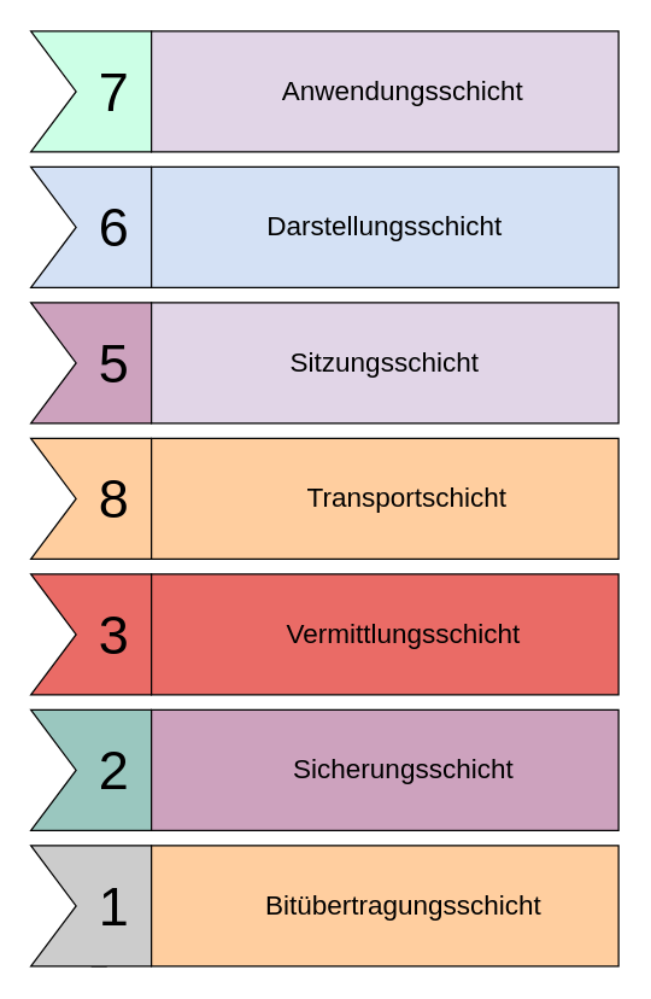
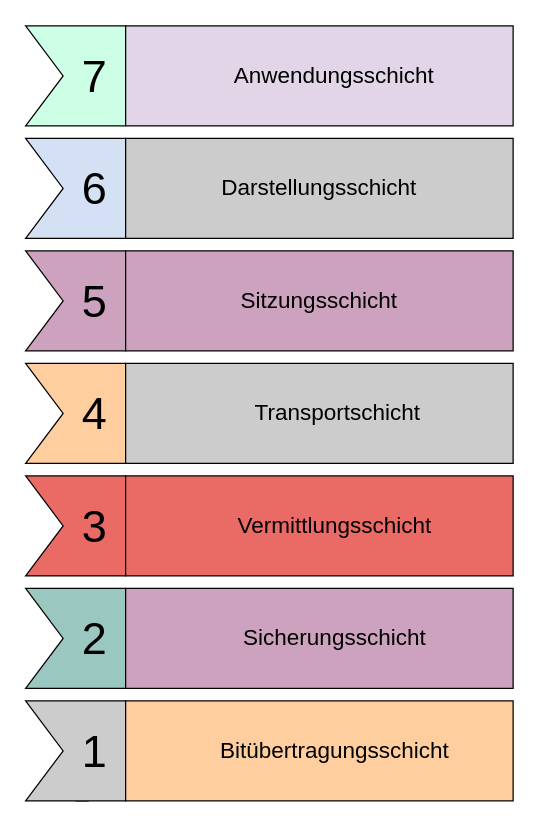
- <mxCell id="10" value="&lt;div align=&quot;center&quot;&gt;&lt;font style=&quot;font-size: 18px&quot;&gt;Darstellungsschicht&lt;/font&gt;&lt;/div&gt;" style="rounded=0;whiteSpace=wrap;html=1;fillColor=#D4E1F5;align=center;" vertex="1" parent="1"><mxGeometry x="100" y="110" width="310" height="80" as="geometry" /></mxCell>
+ <mxCell id="10" value="&lt;div align=&quot;center&quot;&gt;&lt;font style=&quot;font-size: 18px&quot;&gt;Darstellungsschicht&lt;/font&gt;&lt;/div&gt;" style="rounded=0;whiteSpace=wrap;html=1;fillColor=#cccccc;align=center;" vertex="1" parent="1"><mxGeometry x="100" y="110" width="310" height="80" as="geometry" /></mxCell>
- <mxCell id="12" value="&lt;div align=&quot;center&quot;&gt;&lt;span style=&quot;font-size: 18px&quot;&gt;Sitzungsschicht&lt;/span&gt;&lt;/div&gt;" style="rounded=0;whiteSpace=wrap;html=1;fillColor=#e1d5e7;strokeColor=#000000;align=center;" vertex="1" parent="1"><mxGeometry x="100" y="200" width="310" height="80" as="geometry" /></mxCell>
+ <mxCell id="12" value="&lt;div align=&quot;center&quot;&gt;&lt;span style=&quot;font-size: 18px&quot;&gt;Sitzungsschicht&lt;/span&gt;&lt;/div&gt;" style="rounded=0;whiteSpace=wrap;html=1;fillColor=#CDA2BE;strokeColor=#000000;align=center;" vertex="1" parent="1"><mxGeometry x="100" y="200" width="310" height="80" as="geometry" /></mxCell>
- <mxCell id="6" value="&lt;font style=&quot;font-size: 36px&quot;&gt;8&lt;/font&gt;" style="html=1;shadow=0;dashed=0;align=center;verticalAlign=middle;shape=mxgraph.arrows2.arrow;dy=0;dx=30;notch=30;fillColor=#FFCE9F;" vertex="1" parent="1"><mxGeometry x="20" y="290" width="110" height="80" as="geometry" /></mxCell>
+ <mxCell id="6" value="&lt;font style=&quot;font-size: 36px&quot;&gt;4&lt;/font&gt;" style="html=1;shadow=0;dashed=0;align=center;verticalAlign=middle;shape=mxgraph.arrows2.arrow;dy=0;dx=30;notch=30;fillColor=#FFCE9F;" vertex="1" parent="1"><mxGeometry x="20" y="290" width="110" height="80" as="geometry" /></mxCell>
- <mxCell id="13" value="&lt;div align=&quot;center&quot;&gt;&lt;font style=&quot;font-size: 18px&quot;&gt;&amp;nbsp;&amp;nbsp;&amp;nbsp;&amp;nbsp;&amp;nbsp; Transportschicht&lt;/font&gt;&lt;/div&gt;" style="rounded=0;whiteSpace=wrap;html=1;fillColor=#FFCE9F;align=center;" vertex="1" parent="1"><mxGeometry x="100" y="290" width="310" height="80" as="geometry" /></mxCell>
+ <mxCell id="13" value="&lt;div align=&quot;center&quot;&gt;&lt;font style=&quot;font-size: 18px&quot;&gt;&amp;nbsp;&amp;nbsp;&amp;nbsp;&amp;nbsp;&amp;nbsp; Transportschicht&lt;/font&gt;&lt;/div&gt;" style="rounded=0;whiteSpace=wrap;html=1;fillColor=#cccccc;align=center;" vertex="1" parent="1"><mxGeometry x="100" y="290" width="310" height="80" as="geometry" /></mxCell>
